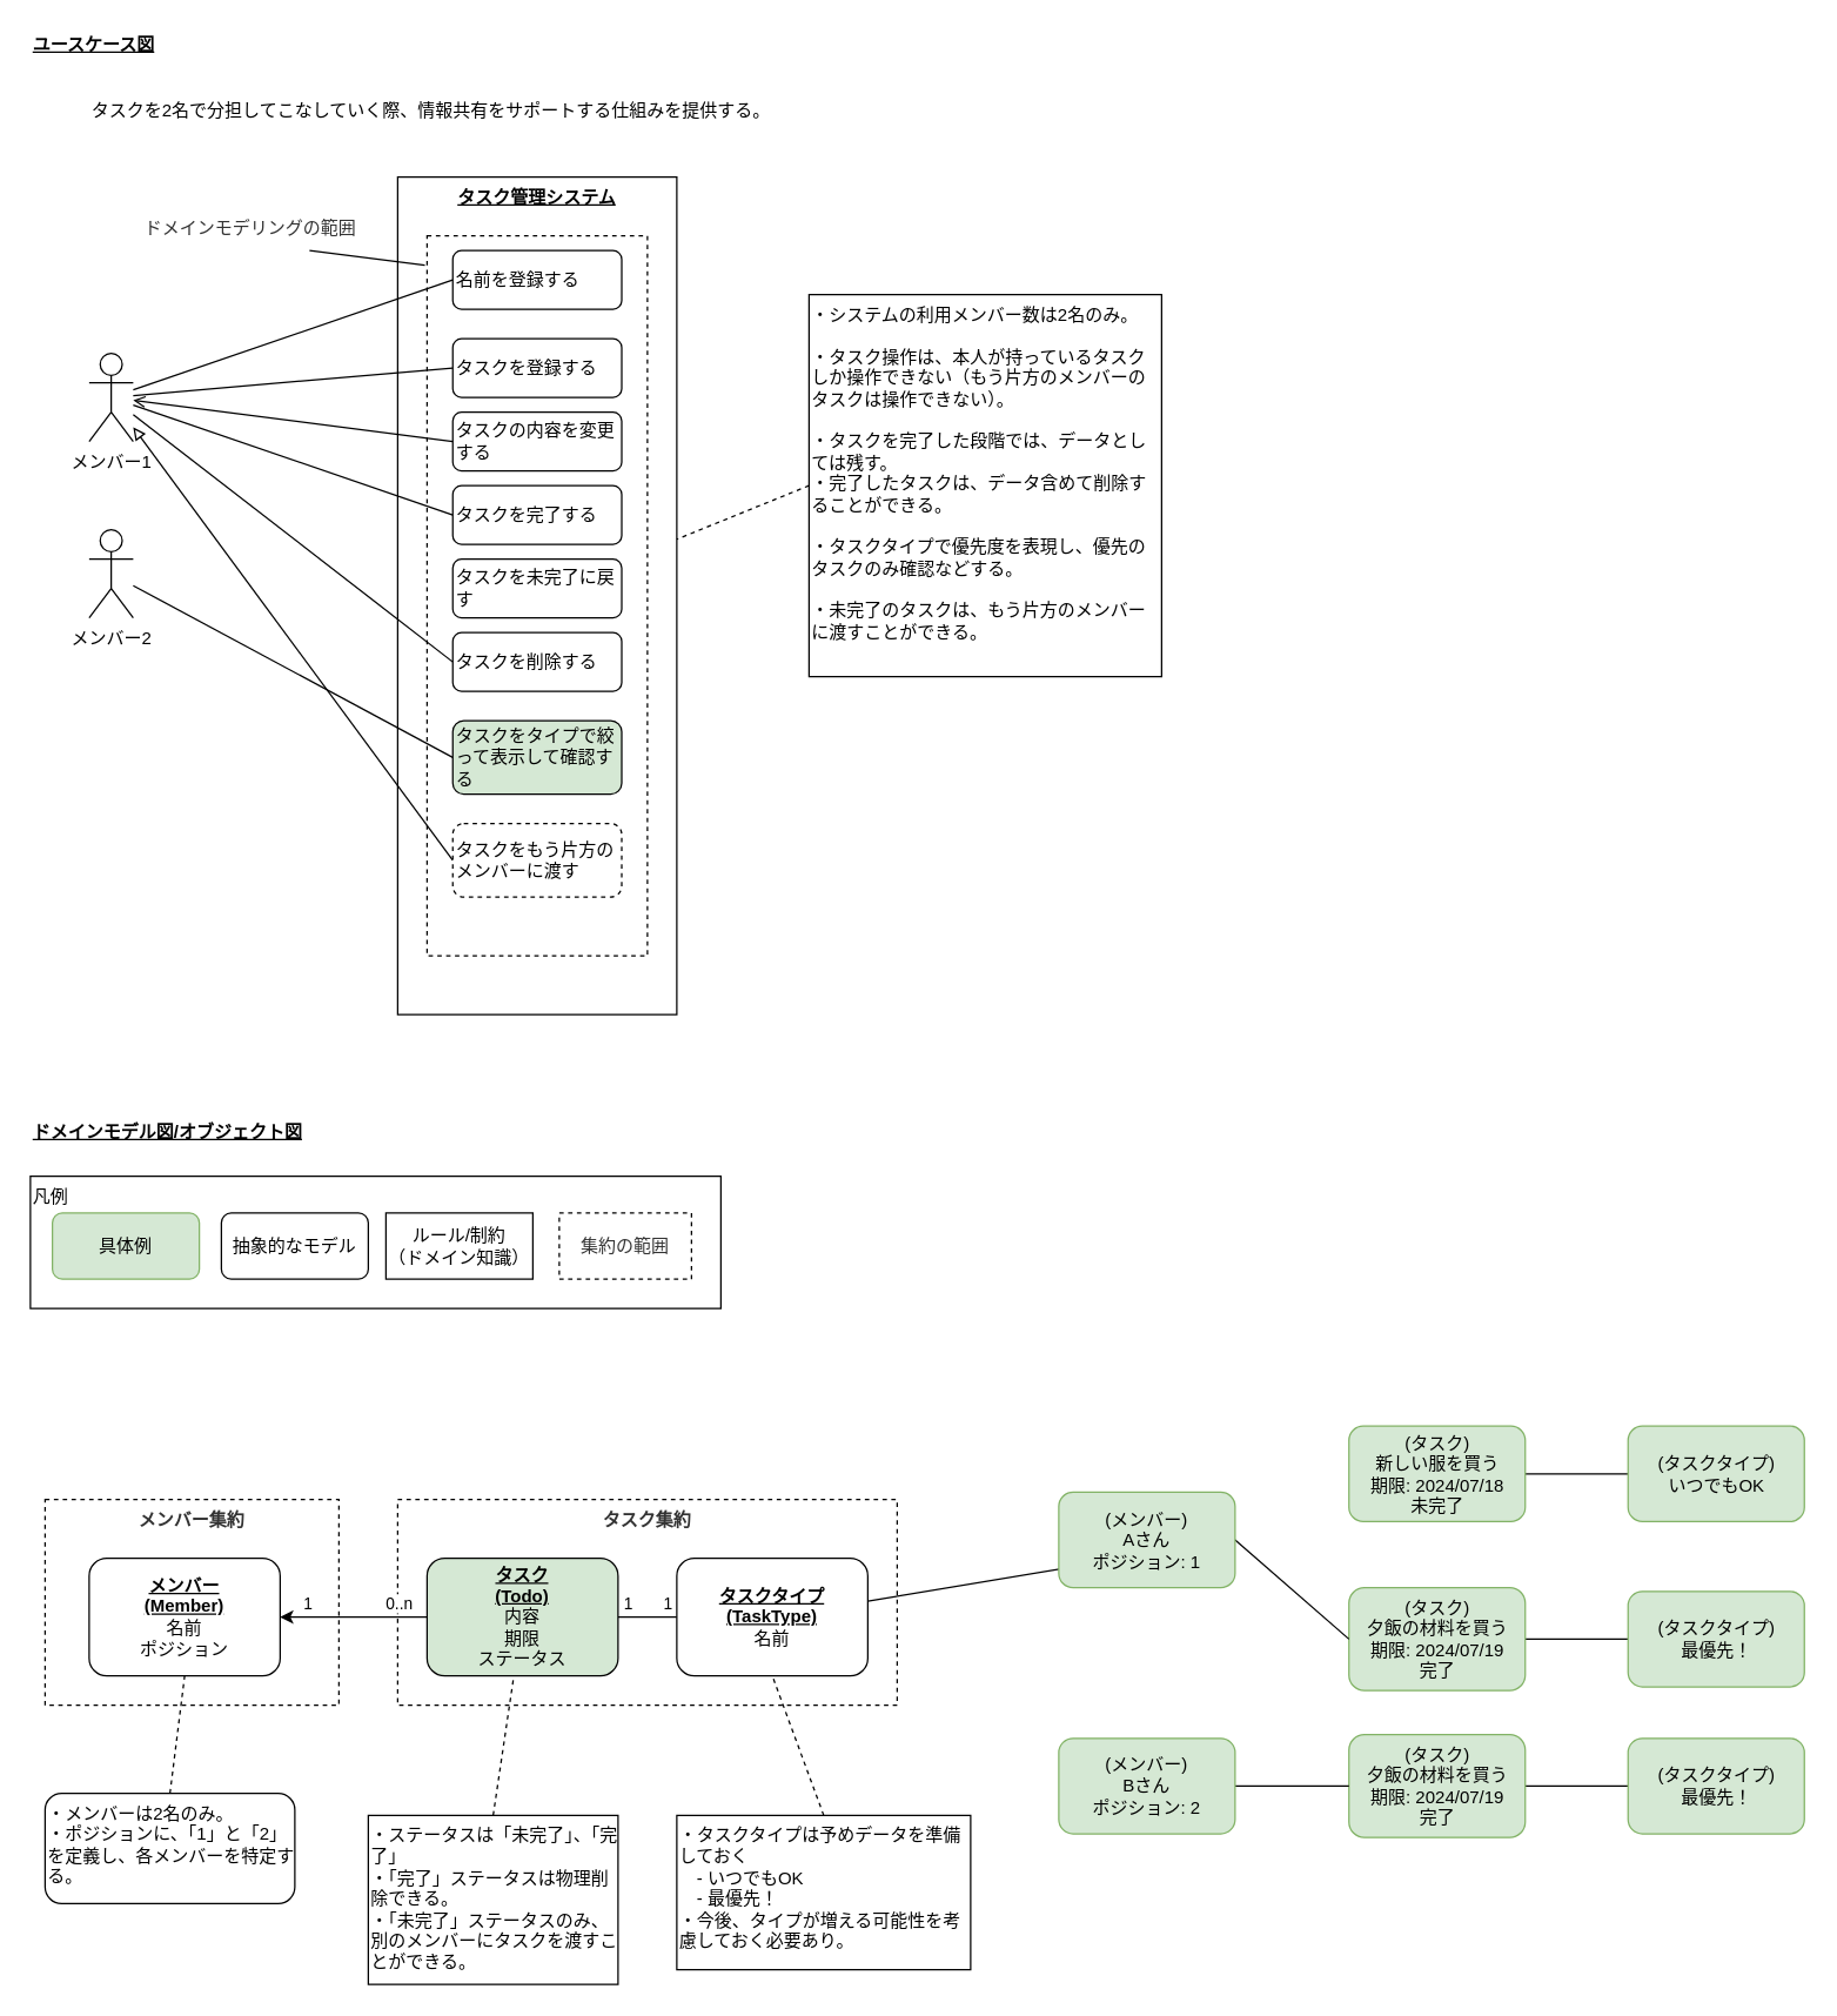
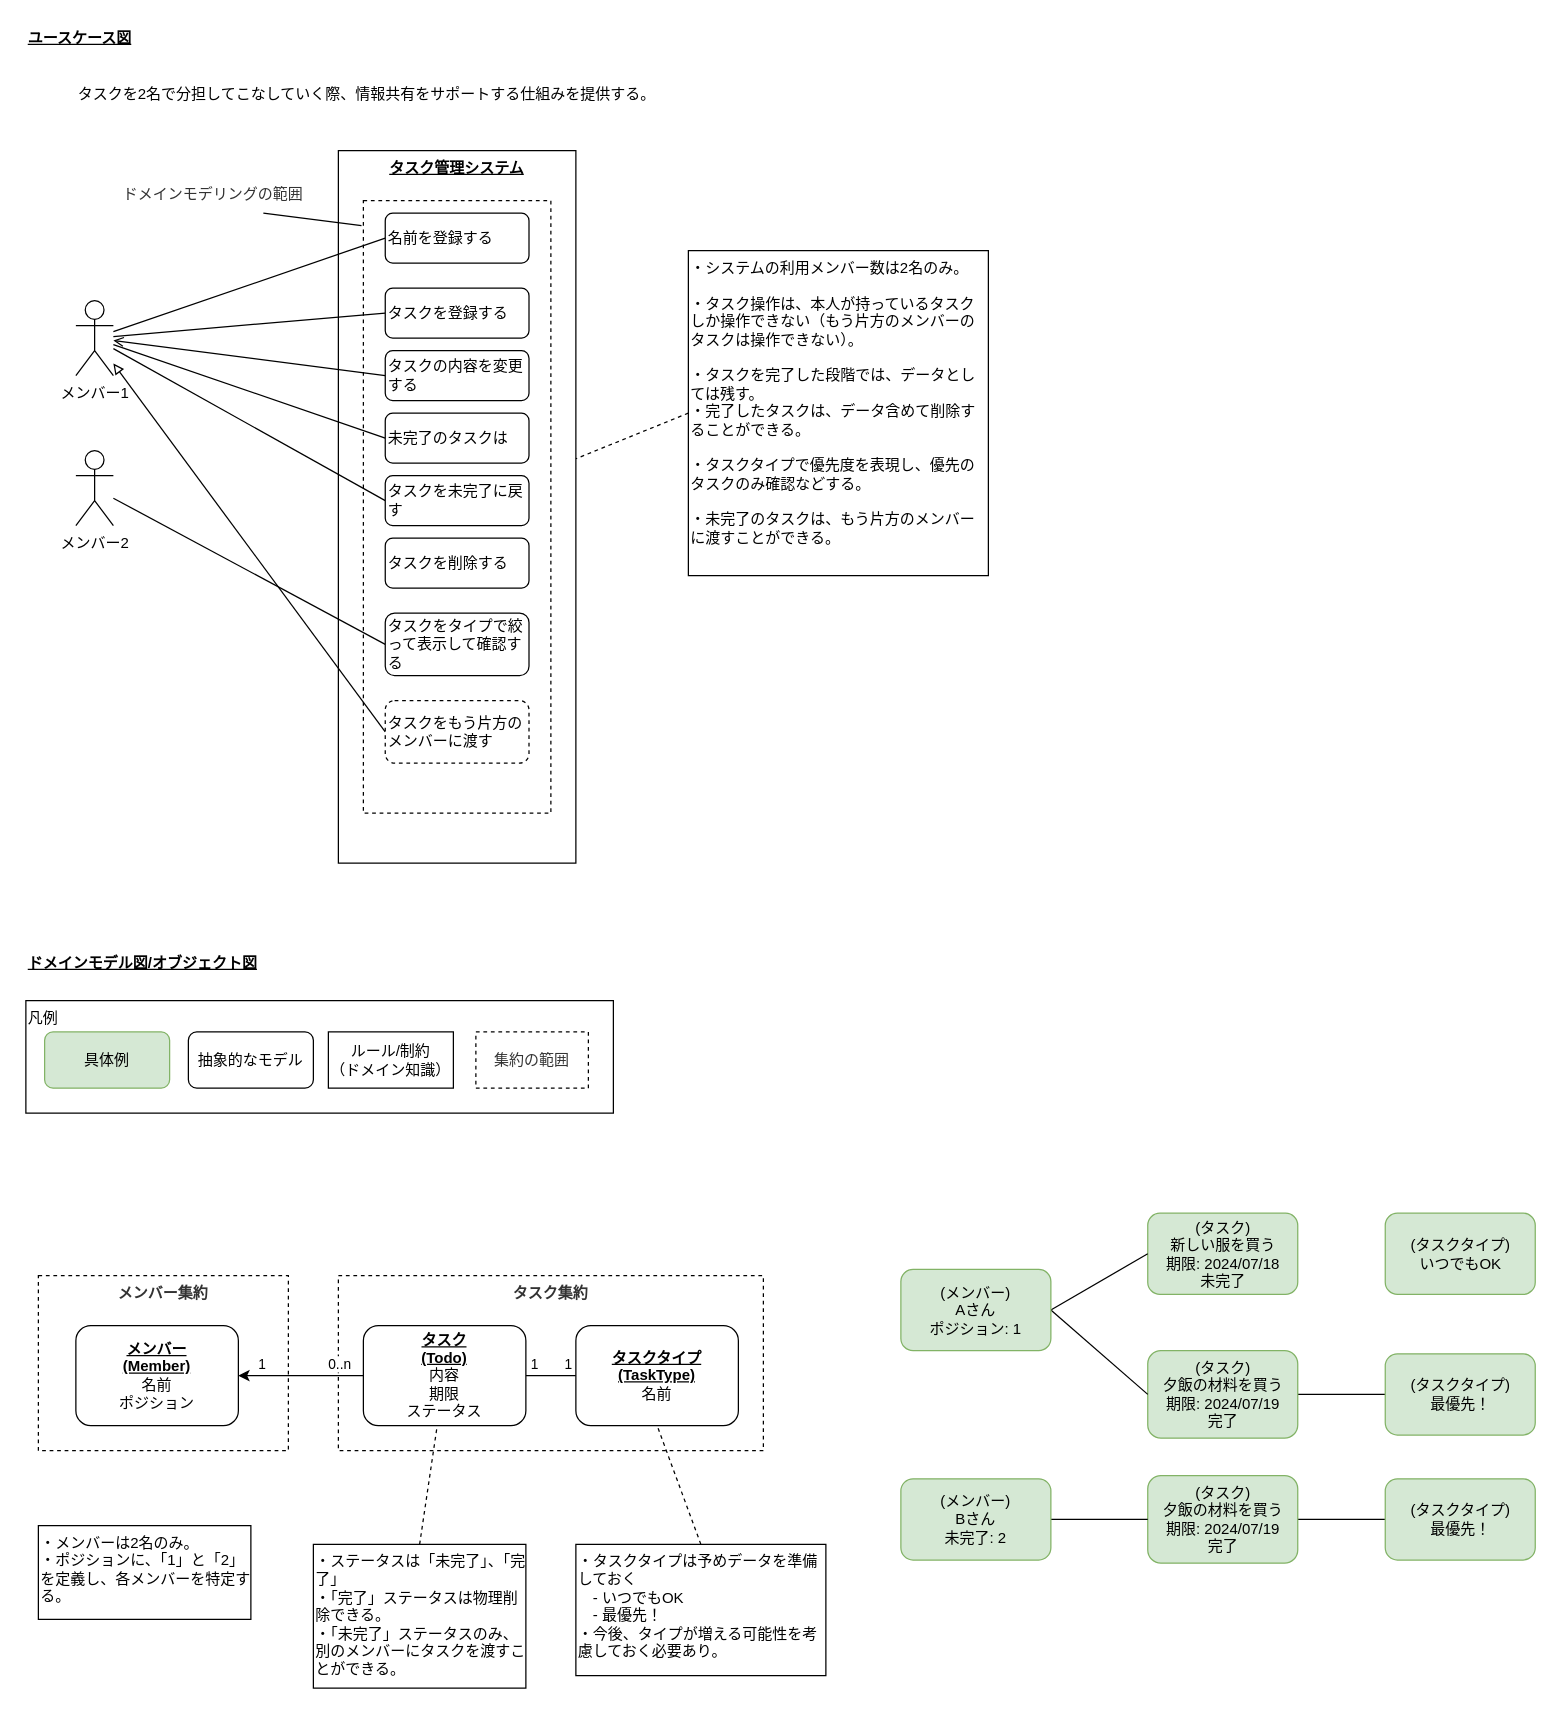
+ <mxCell id="22" style="edgeStyle=none;html=1;exitX=0;exitY=0.5;exitDx=0;exitDy=0;endArrow=none;endFill=0;" edge="1" parent="1" source="23" target="7"><mxGeometry relative="1" as="geometry" /></mxCell>
- <mxCell id="13" value="タスクを完了する" style="rounded=1;whiteSpace=wrap;html=1;align=left;" vertex="1" parent="1"><mxGeometry x="307.5" y="330" width="115" height="40" as="geometry" /></mxCell>
+ <mxCell id="13" value="未完了のタスクは" style="rounded=1;whiteSpace=wrap;html=1;align=left;" vertex="1" parent="1"><mxGeometry x="307.5" y="330" width="115" height="40" as="geometry" /></mxCell>
- <mxCell id="20" style="edgeStyle=none;html=1;exitX=0;exitY=0.5;exitDx=0;exitDy=0;endArrow=none;endFill=0;" edge="1" parent="1" source="21" target="7"><mxGeometry relative="1" as="geometry" /></mxCell>
- <mxCell id="17" value="タスクをタイプで絞って表示して確認する" style="rounded=1;whiteSpace=wrap;html=1;align=left;fillColor=#d5e8d4;" vertex="1" parent="1"><mxGeometry x="307.5" y="490" width="115" height="50" as="geometry" /></mxCell>
+ <mxCell id="17" value="タスクをタイプで絞って表示して確認する" style="rounded=1;whiteSpace=wrap;html=1;align=left;" vertex="1" parent="1"><mxGeometry x="307.5" y="490" width="115" height="50" as="geometry" /></mxCell>
- <mxCell id="30" style="edgeStyle=none;html=1;exitX=1;exitY=0.5;exitDx=0;exitDy=0;endArrow=none;endFill=0;" edge="1" parent="1" source="31" target="34"><mxGeometry relative="1" as="geometry" /></mxCell>
- <mxCell id="44" style="edgeStyle=none;html=1;exitX=1;exitY=0.5;exitDx=0;exitDy=0;endArrow=none;endFill=0;" edge="1" parent="1" source="46" target="54"><mxGeometry relative="1" as="geometry" /></mxCell>
+ <mxCell id="44" style="edgeStyle=none;html=1;exitX=1;exitY=0.5;exitDx=0;exitDy=0;entryX=0;entryY=0.5;entryDx=0;entryDy=0;endArrow=none;endFill=0;" edge="1" parent="1" source="46" target="31"><mxGeometry relative="1" as="geometry" /></mxCell>
- <mxCell id="39" value="&lt;u style=&quot;font-weight: bold;&quot;&gt;タスク&lt;/u&gt;&lt;br&gt;&lt;u style=&quot;font-weight: bold;&quot;&gt;(Todo)&lt;/u&gt;&lt;br&gt;内容&lt;br&gt;期限&lt;br&gt;ステータス" style="rounded=1;whiteSpace=wrap;html=1;align=center;fillColor=#d5e8d4;" vertex="1" parent="1"><mxGeometry x="290" y="1060" width="130" height="80" as="geometry" /></mxCell>
+ <mxCell id="39" value="&lt;u style=&quot;font-weight: bold;&quot;&gt;タスク&lt;/u&gt;&lt;br&gt;&lt;u style=&quot;font-weight: bold;&quot;&gt;(Todo)&lt;/u&gt;&lt;br&gt;内容&lt;br&gt;期限&lt;br&gt;ステータス" style="rounded=1;whiteSpace=wrap;html=1;align=center;" vertex="1" parent="1"><mxGeometry x="290" y="1060" width="130" height="80" as="geometry" /></mxCell>
- <mxCell id="63" style="edgeStyle=none;html=1;exitX=0.5;exitY=0;exitDx=0;exitDy=0;entryX=0.5;entryY=1;entryDx=0;entryDy=0;dashed=1;startArrow=none;startFill=0;endArrow=none;endFill=0;" edge="1" parent="1" source="64" target="58"><mxGeometry relative="1" as="geometry" /></mxCell>
- <mxCell id="51" value="(メンバー)&lt;br&gt;Bさん&lt;br&gt;ポジション: 2" style="rounded=1;whiteSpace=wrap;html=1;align=center;fillColor=#d5e8d4;strokeColor=#82b366;" vertex="1" parent="1"><mxGeometry x="720" y="1182.5" width="120" height="65" as="geometry" /></mxCell>
+ <mxCell id="51" value="(メンバー)&lt;br&gt;Bさん&lt;br&gt;未完了: 2" style="rounded=1;whiteSpace=wrap;html=1;align=center;fillColor=#d5e8d4;strokeColor=#82b366;" vertex="1" parent="1"><mxGeometry x="720" y="1182.5" width="120" height="65" as="geometry" /></mxCell>
- <mxCell id="64" value="・メンバーは2名のみ。&lt;br&gt;・ポジションに、「1」と「2」を定義し、各メンバーを特定する。" style="whiteSpace=wrap;html=1;align=left;verticalAlign=top;rounded=1;" vertex="1" parent="1"><mxGeometry x="30" y="1220" width="170" height="75" as="geometry" /></mxCell>
+ <mxCell id="64" value="・メンバーは2名のみ。&lt;br&gt;・ポジションに、「1」と「2」を定義し、各メンバーを特定する。" style="rounded=0;whiteSpace=wrap;html=1;align=left;verticalAlign=top;" vertex="1" parent="1"><mxGeometry x="30" y="1220" width="170" height="75" as="geometry" /></mxCell>
